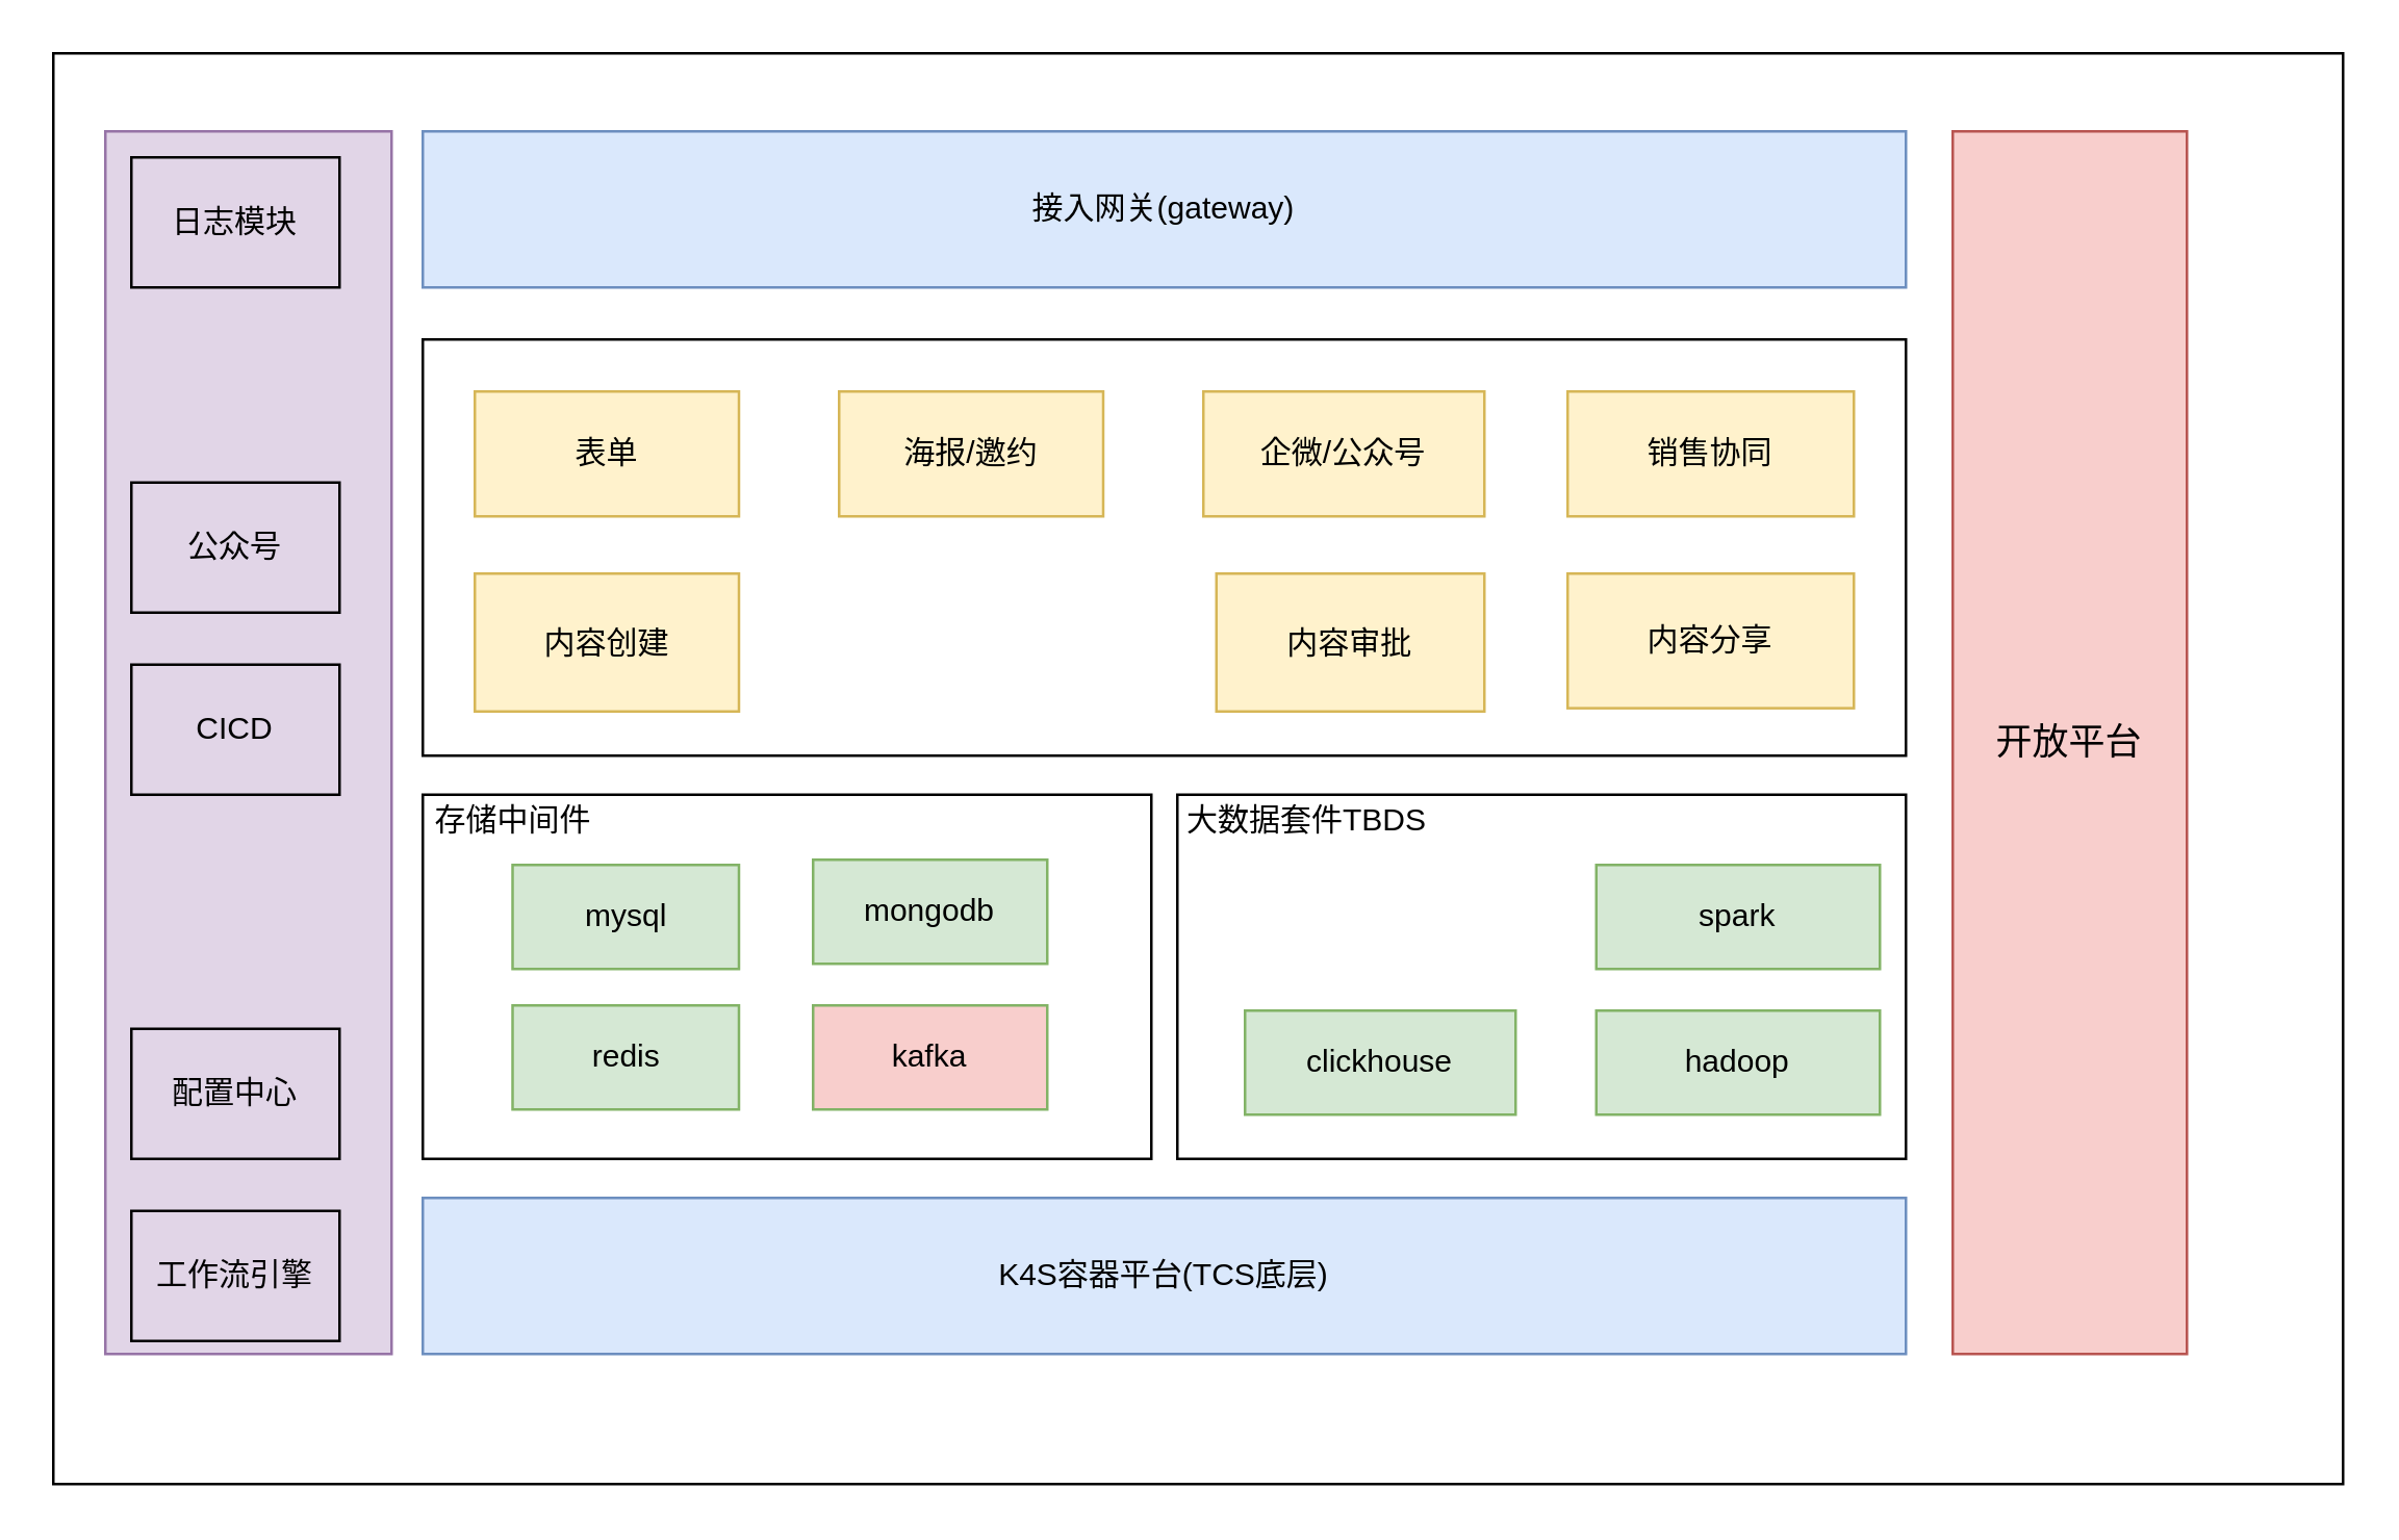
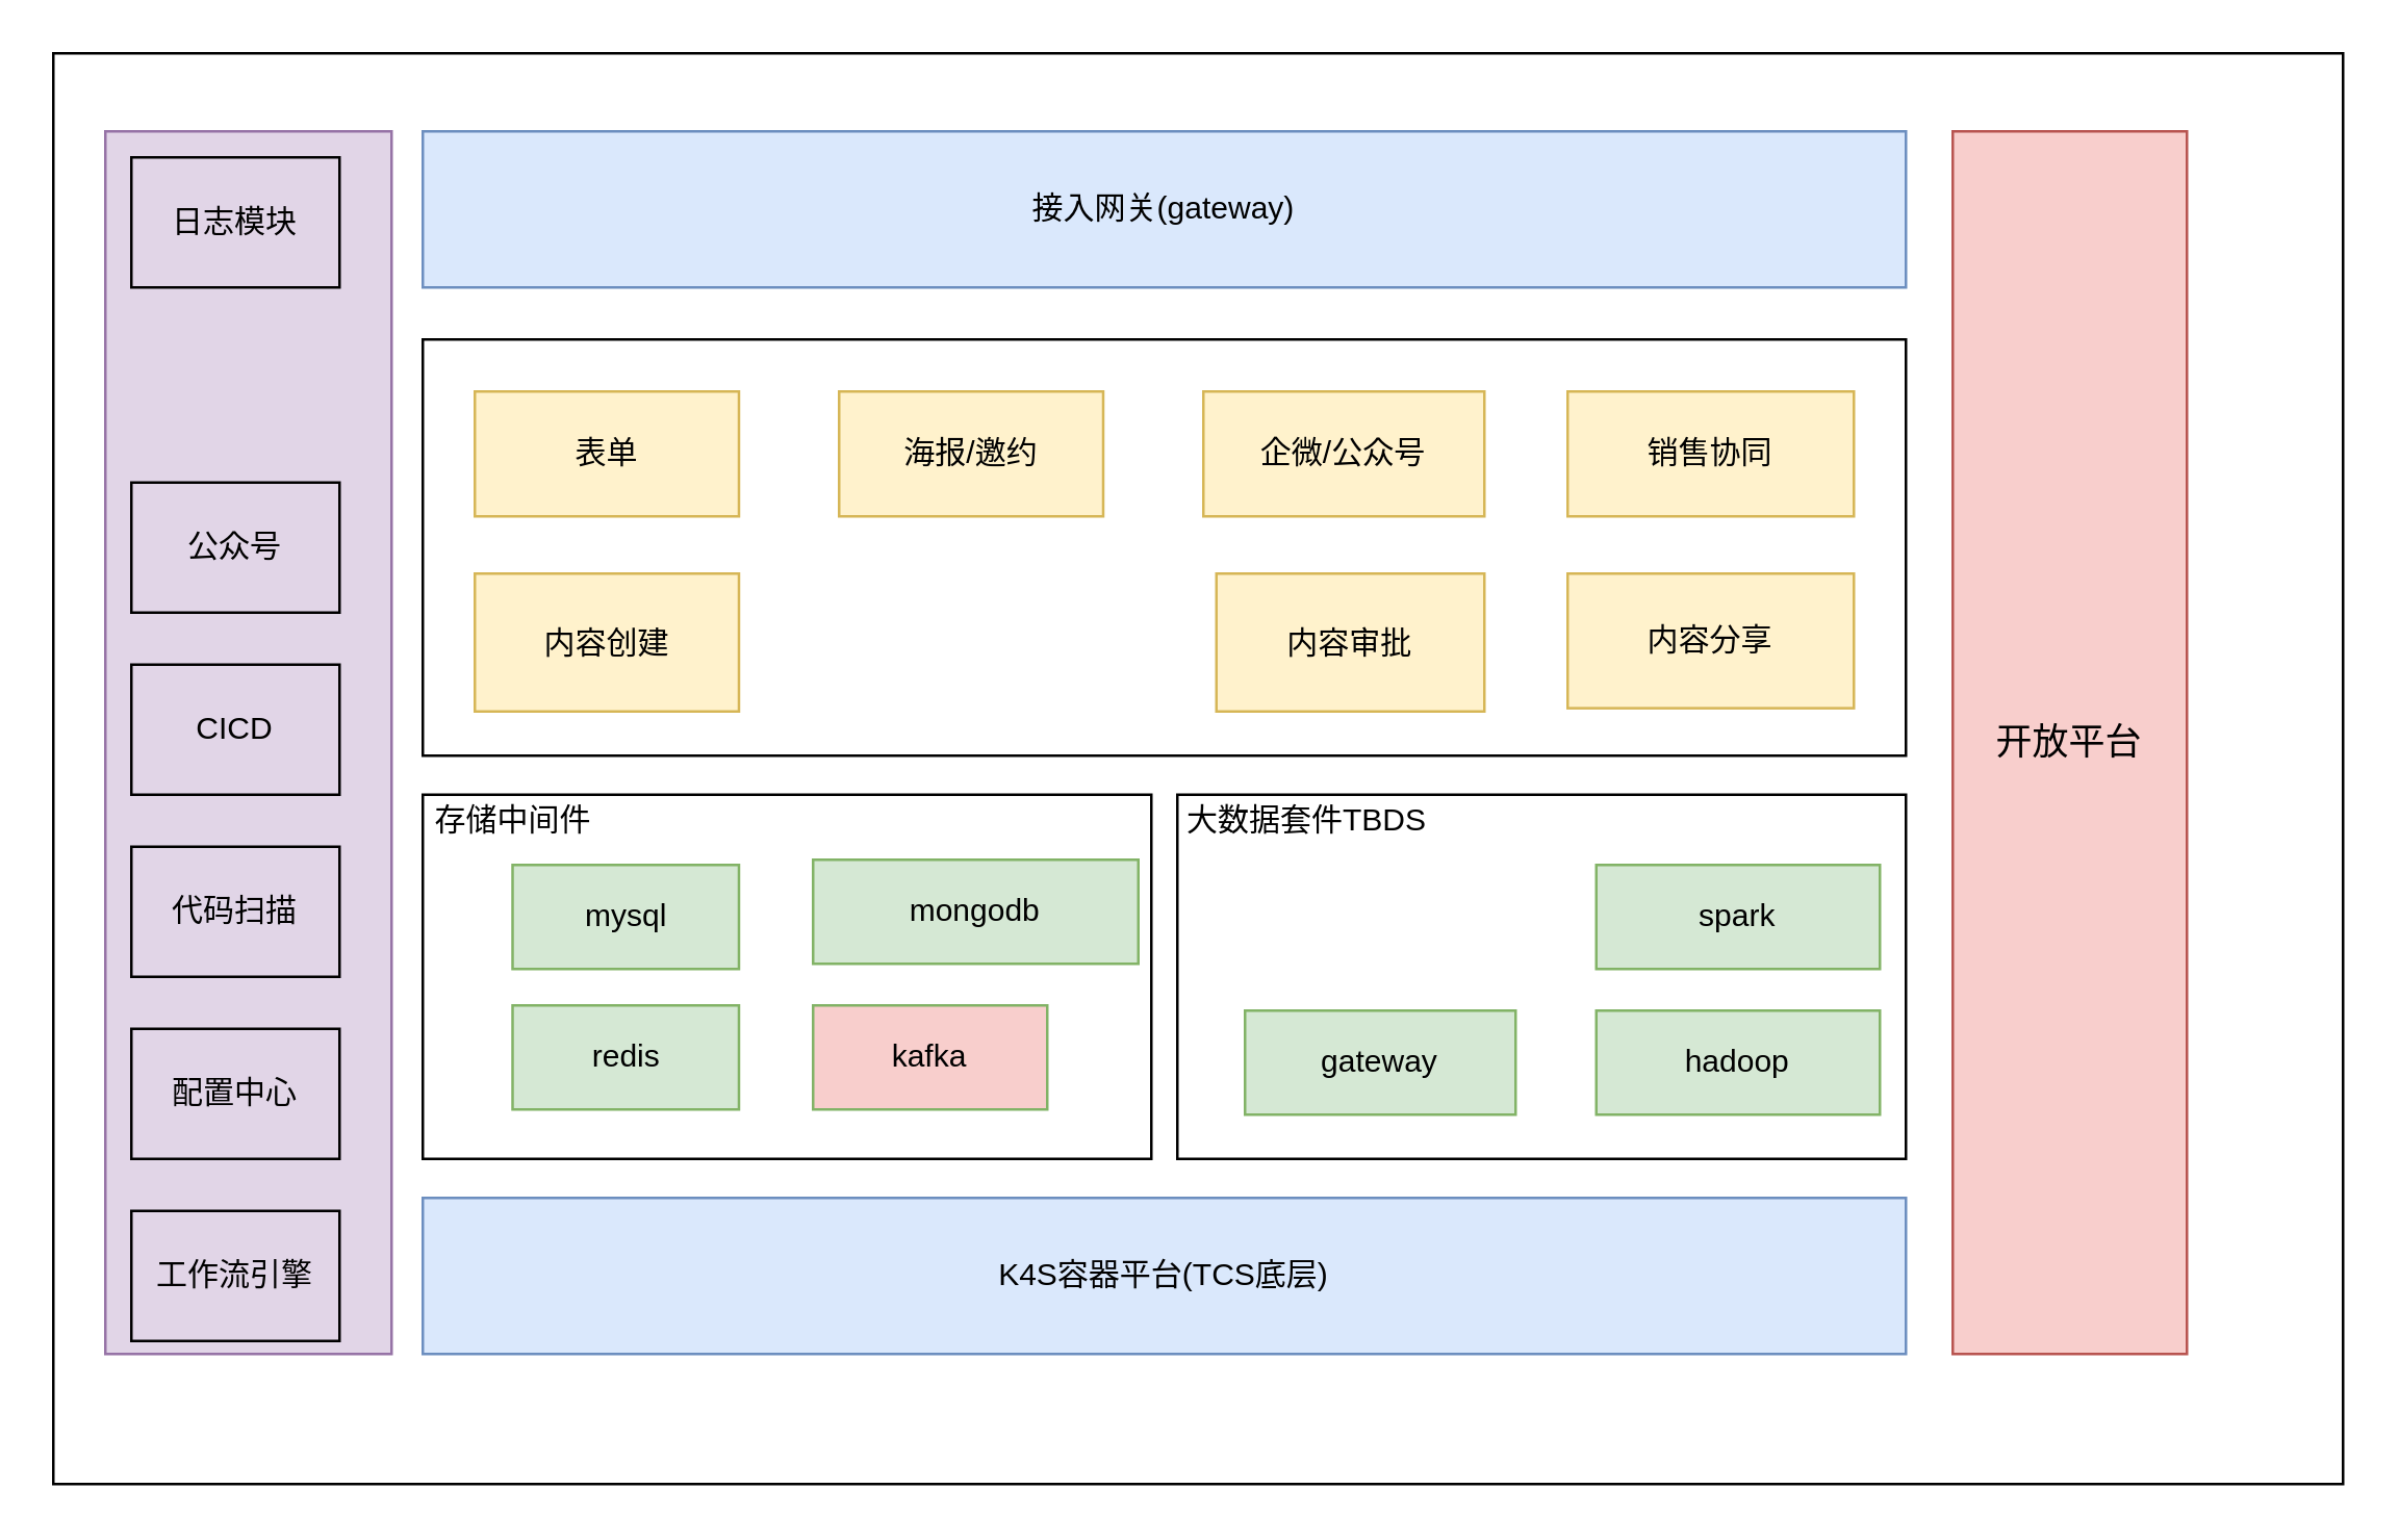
+ <mxCell id="28" value="代码扫描" style="rounded=0;whiteSpace=wrap;html=1;fillColor=none;" vertex="1" parent="1"><mxGeometry x="50" y="325" width="80" height="50" as="geometry" /></mxCell>
- <mxCell id="10" value="mongodb" style="rounded=0;whiteSpace=wrap;html=1;fillColor=#d5e8d4;strokeColor=#82b366;" vertex="1" parent="1"><mxGeometry x="312" y="330" width="90" height="40" as="geometry" /></mxCell>
+ <mxCell id="10" value="mongodb" style="rounded=0;whiteSpace=wrap;html=1;fillColor=#d5e8d4;strokeColor=#82b366;" vertex="1" parent="1"><mxGeometry x="312" y="330" width="125" height="40" as="geometry" /></mxCell>
- <mxCell id="20" value="clickhouse" style="rounded=0;whiteSpace=wrap;html=1;fillColor=#d5e8d4;strokeColor=#82b366;" vertex="1" parent="1"><mxGeometry x="478" y="388" width="104" height="40" as="geometry" /></mxCell>
+ <mxCell id="20" value="gateway" style="rounded=0;whiteSpace=wrap;html=1;fillColor=#d5e8d4;strokeColor=#82b366;" vertex="1" parent="1"><mxGeometry x="478" y="388" width="104" height="40" as="geometry" /></mxCell>
